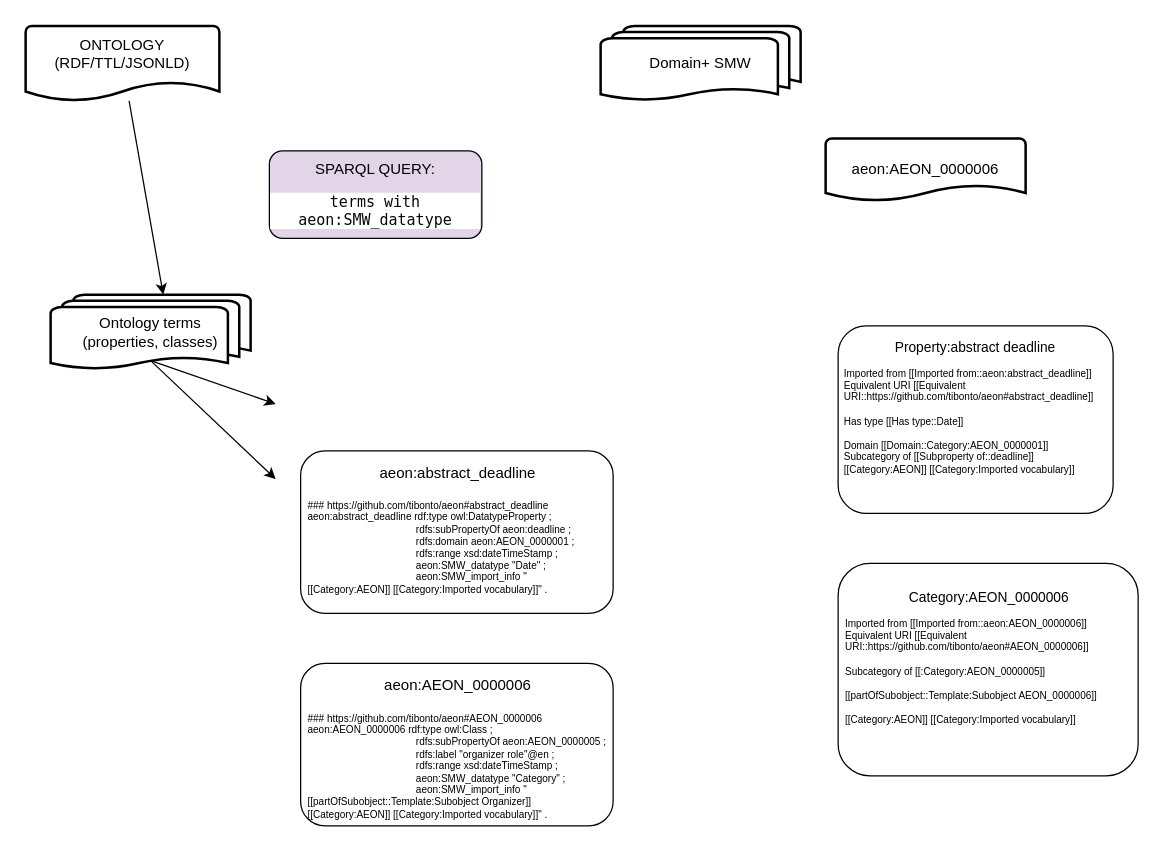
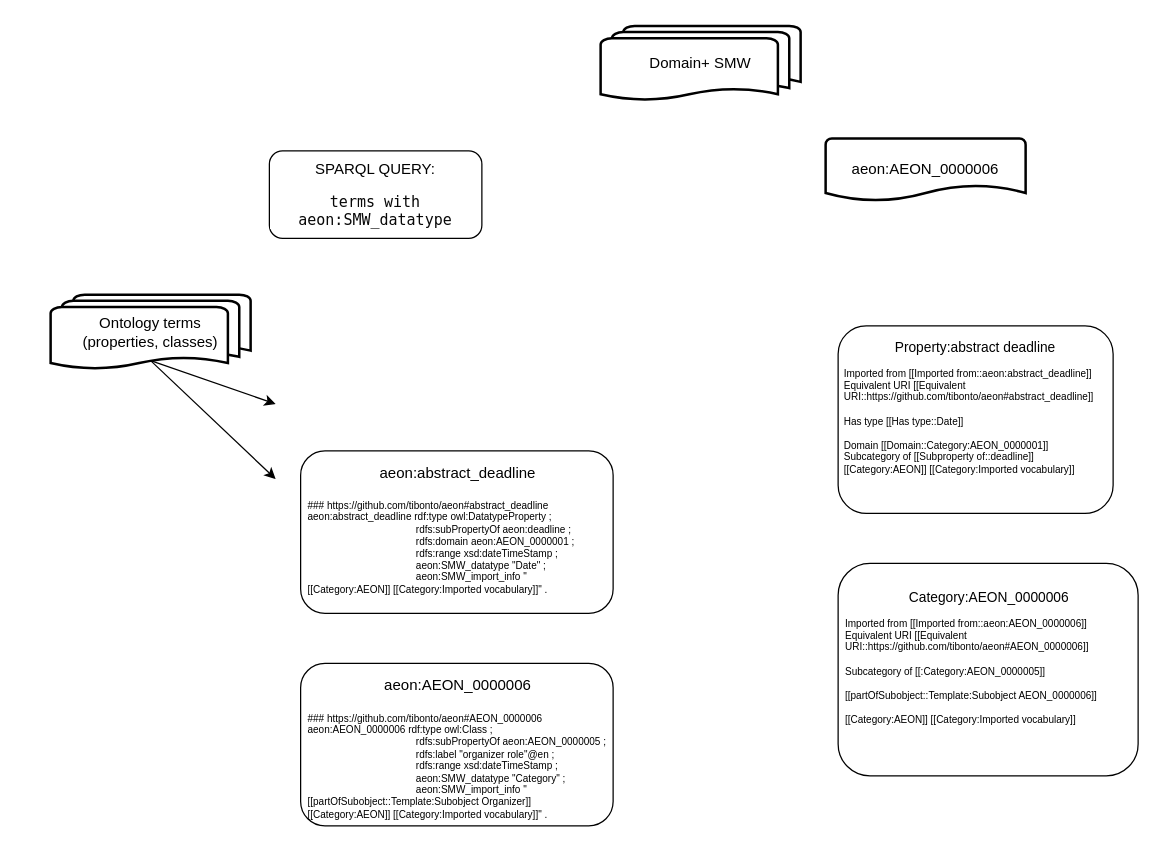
- <mxCell id="4" value="&lt;div&gt;&lt;br&gt;&lt;/div&gt;&lt;div&gt;ONTOLOGY&lt;/div&gt;&lt;div&gt;(RDF/TTL/JSONLD)&lt;br&gt;&lt;/div&gt;&lt;div&gt;&lt;br&gt;&lt;/div&gt;&lt;div&gt;&lt;br&gt;&lt;/div&gt;" style="strokeWidth=2;html=1;shape=mxgraph.flowchart.document2;whiteSpace=wrap;size=0.25;align=center;" vertex="1" parent="1"><mxGeometry x="20" y="20" width="155" height="60" as="geometry" /></mxCell>
- <mxCell id="5" value="" style="endArrow=classic;html=1;entryX=0.563;entryY=0;entryDx=0;entryDy=0;entryPerimeter=0;" edge="1" parent="1" source="4" target="6"><mxGeometry width="50" height="50" relative="1" as="geometry"><mxPoint x="330" y="180" as="sourcePoint" /><mxPoint x="148.281" y="180" as="targetPoint" /></mxGeometry></mxCell>
- <mxCell id="2" value="&lt;div&gt;&lt;p&gt;&lt;font style=&quot;font-size: 12px&quot;&gt;SPARQL QUERY:&lt;/font&gt;&lt;/p&gt;&lt;/div&gt;&lt;div&gt;&lt;p style=&quot;background-color: rgb(255 , 255 , 255) ; color: rgb(8 , 8 , 8) ; font-family: &amp;#34;jetbrains mono&amp;#34; , monospace&quot;&gt;&lt;font style=&quot;font-size: 12px&quot;&gt;terms with aeon:SMW_datatype&lt;/font&gt;&lt;/p&gt;&lt;/div&gt;" style="rounded=1;whiteSpace=wrap;html=1;fontSize=12;glass=0;strokeWidth=1;shadow=0;align=center;fillColor=#e1d5e7;" vertex="1" parent="1"><mxGeometry x="215" y="120" width="170" height="70" as="geometry" /></mxCell>
+ <mxCell id="2" value="&lt;div&gt;&lt;p&gt;&lt;font style=&quot;font-size: 12px&quot;&gt;SPARQL QUERY:&lt;/font&gt;&lt;/p&gt;&lt;/div&gt;&lt;div&gt;&lt;p style=&quot;background-color: rgb(255 , 255 , 255) ; color: rgb(8 , 8 , 8) ; font-family: &amp;#34;jetbrains mono&amp;#34; , monospace&quot;&gt;&lt;font style=&quot;font-size: 12px&quot;&gt;terms with aeon:SMW_datatype&lt;/font&gt;&lt;/p&gt;&lt;/div&gt;" style="rounded=1;whiteSpace=wrap;html=1;fontSize=12;glass=0;strokeWidth=1;shadow=0;align=center;" vertex="1" parent="1"><mxGeometry x="215" y="120" width="170" height="70" as="geometry" /></mxCell>
